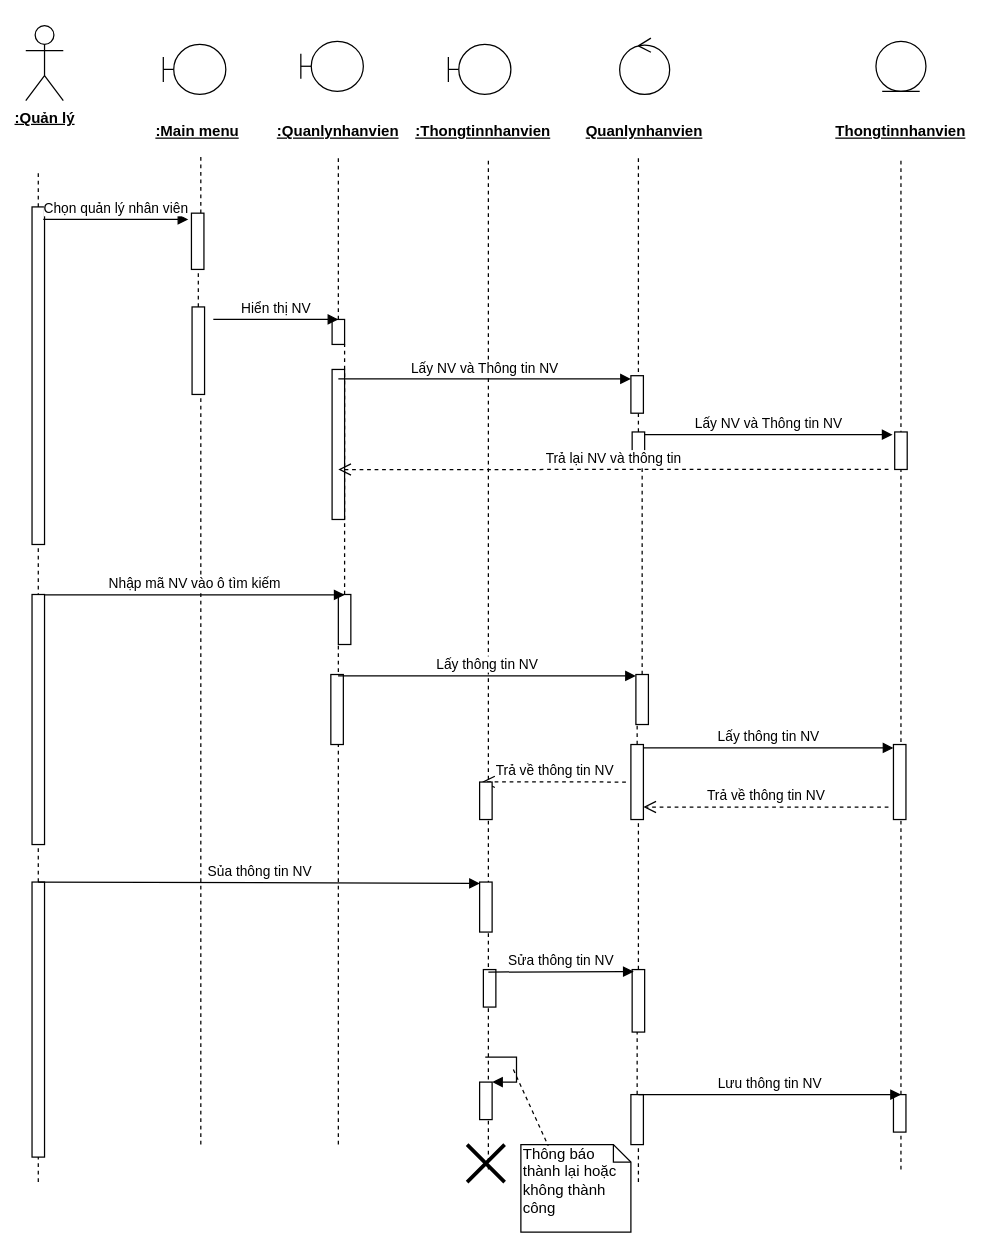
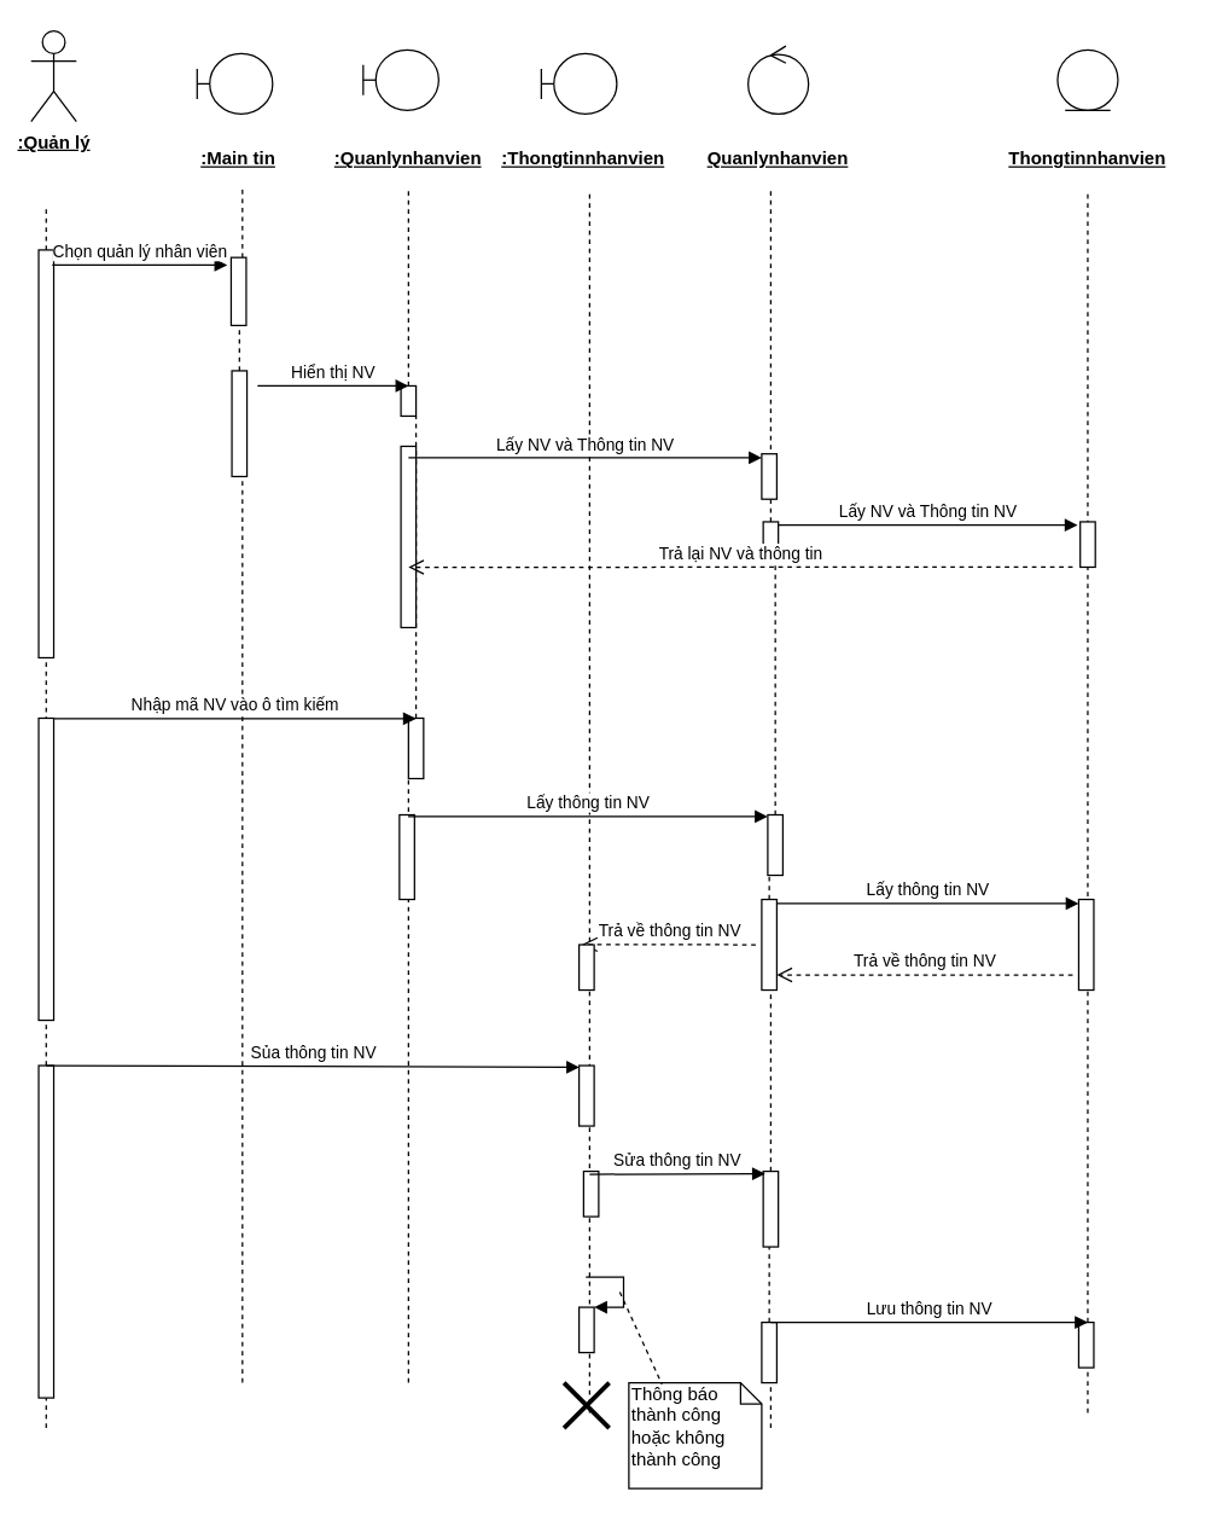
- <mxCell id="8" value="&lt;b&gt;&lt;u&gt;:Main menu&lt;/u&gt;&lt;/b&gt;" style="text;html=1;strokeColor=none;fillColor=none;align=center;verticalAlign=middle;whiteSpace=wrap;rounded=0;" vertex="1" parent="1"><mxGeometry x="115" y="95" width="85" height="20" as="geometry" /></mxCell>
+ <mxCell id="8" value="&lt;b&gt;&lt;u&gt;:Main tin&lt;/u&gt;&lt;/b&gt;" style="text;html=1;strokeColor=none;fillColor=none;align=center;verticalAlign=middle;whiteSpace=wrap;rounded=0;" vertex="1" parent="1"><mxGeometry x="115" y="95" width="85" height="20" as="geometry" /></mxCell>
- <mxCell id="63" value="Thông báo thành lại hoặc không thành công" style="shape=note;whiteSpace=wrap;html=1;size=14;verticalAlign=top;align=left;spacingTop=-6;" vertex="1" parent="1"><mxGeometry x="416" y="915" width="88" height="70" as="geometry" /></mxCell>
+ <mxCell id="63" value="Thông báo thành công hoặc không thành công" style="shape=note;whiteSpace=wrap;html=1;size=14;verticalAlign=top;align=left;spacingTop=-6;" vertex="1" parent="1"><mxGeometry x="416" y="915" width="88" height="70" as="geometry" /></mxCell>
